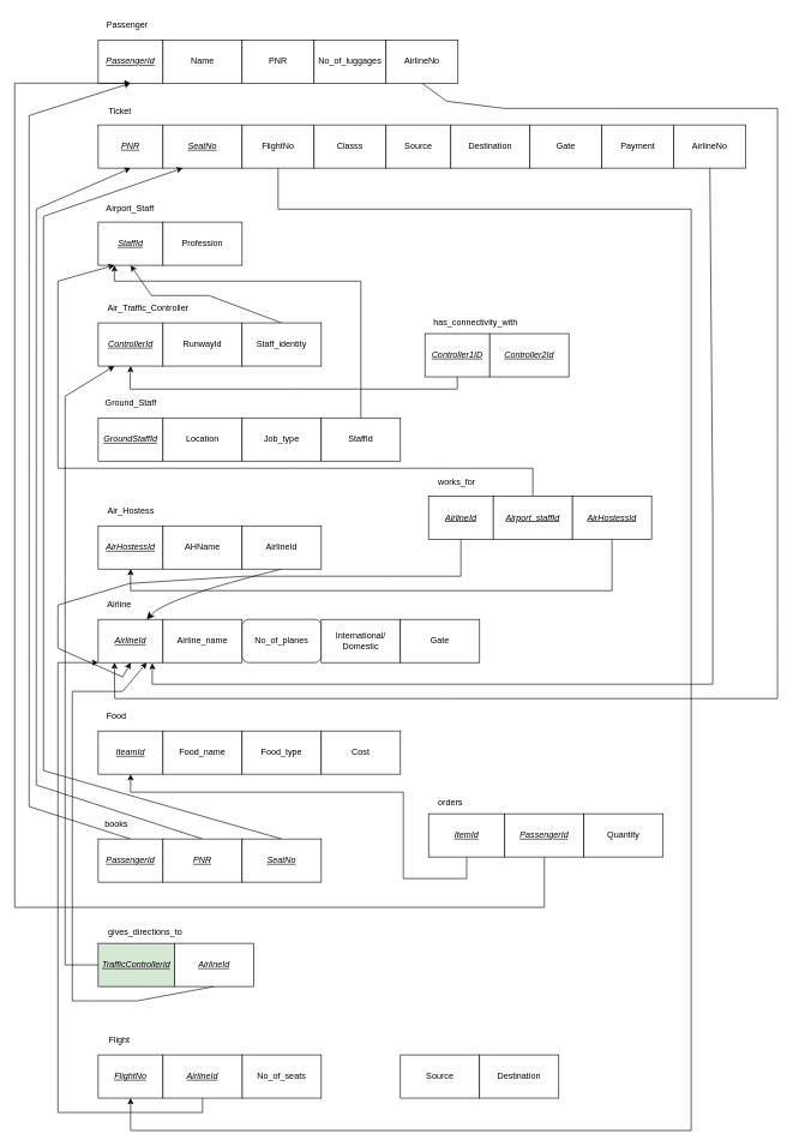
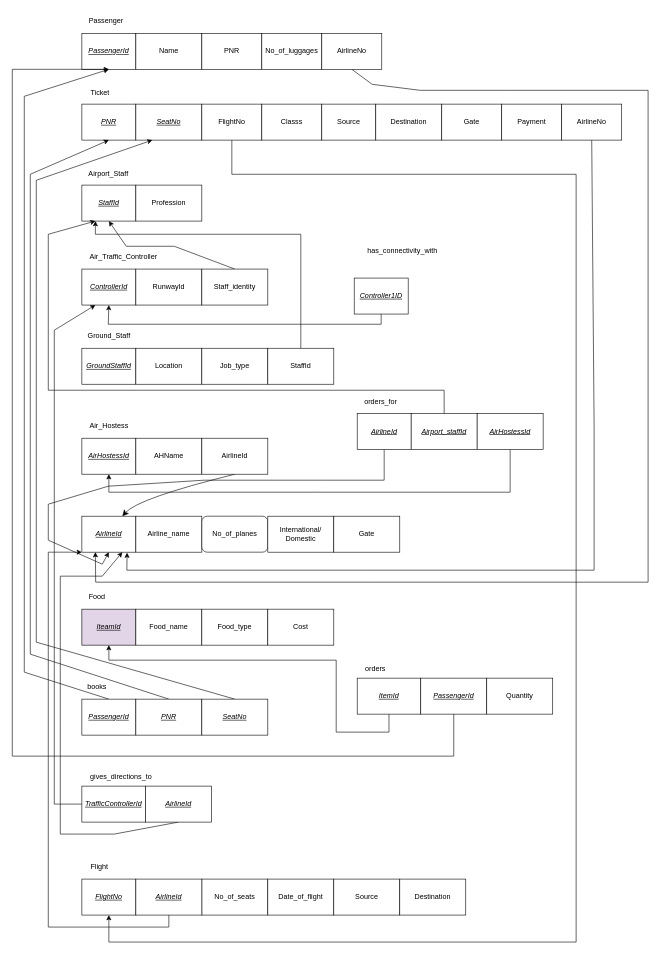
- <mxCell id="52" value="has_connectivity_with" style="text;html=1;align=center;verticalAlign=middle;resizable=0;points=[];autosize=1;strokeColor=none;fillColor=none;" parent="1" vertex="1"><mxGeometry x="590" y="433" width="140" height="30" as="geometry" /></mxCell>
+ <mxCell id="52" value="has_connectivity_with" style="text;html=1;align=center;verticalAlign=middle;resizable=0;points=[];autosize=1;strokeColor=none;fillColor=none;" parent="1" vertex="1"><mxGeometry x="600" y="403" width="140" height="30" as="geometry" /></mxCell>
- <mxCell id="51" value="&lt;i&gt;&lt;u&gt;Controller2Id&lt;/u&gt;&lt;/i&gt;" style="rounded=0;whiteSpace=wrap;html=1;" parent="1" vertex="1"><mxGeometry x="680" y="463" width="110" height="60" as="geometry" /></mxCell>
- <mxCell id="59" value="works_for" style="text;html=1;align=center;verticalAlign=middle;resizable=0;points=[];autosize=1;strokeColor=none;fillColor=none;" parent="1" vertex="1"><mxGeometry x="594" y="654" width="80" height="30" as="geometry" /></mxCell>
+ <mxCell id="59" value="orders_for" style="text;html=1;align=center;verticalAlign=middle;resizable=0;points=[];autosize=1;strokeColor=none;fillColor=none;" parent="1" vertex="1"><mxGeometry x="594" y="654" width="80" height="30" as="geometry" /></mxCell>
- <mxCell id="33" value="Airline" style="text;html=1;align=center;verticalAlign=middle;resizable=0;points=[];autosize=1;strokeColor=none;fillColor=none;" parent="1" vertex="1"><mxGeometry x="135" y="825" width="60" height="30" as="geometry" /></mxCell>
- <mxCell id="34" value="&lt;u style=&quot;&quot;&gt;&lt;i&gt;IteamId&lt;/i&gt;&lt;/u&gt;" style="rounded=0;whiteSpace=wrap;html=1;" parent="1" vertex="1"><mxGeometry x="136" y="1015" width="90" height="60" as="geometry" /></mxCell>
+ <mxCell id="34" value="&lt;u style=&quot;&quot;&gt;&lt;i&gt;IteamId&lt;/i&gt;&lt;/u&gt;" style="rounded=0;whiteSpace=wrap;html=1;fillColor=#e1d5e7;" parent="1" vertex="1"><mxGeometry x="136" y="1015" width="90" height="60" as="geometry" /></mxCell>
- <mxCell id="63" value="&lt;i&gt;&lt;u&gt;TrafficControllerId&lt;/u&gt;&lt;/i&gt;" style="rounded=0;whiteSpace=wrap;html=1;fillColor=#d5e8d4;" parent="1" vertex="1"><mxGeometry x="136" y="1310" width="106" height="60" as="geometry" /></mxCell>
+ <mxCell id="63" value="&lt;i&gt;&lt;u&gt;TrafficControllerId&lt;/u&gt;&lt;/i&gt;" style="rounded=0;whiteSpace=wrap;html=1;" parent="1" vertex="1"><mxGeometry x="136" y="1310" width="106" height="60" as="geometry" /></mxCell>
+ <mxCell id="76" value="Date_of_flight" style="rounded=0;whiteSpace=wrap;html=1;" parent="1" vertex="1"><mxGeometry x="446" y="1465" width="110" height="60" as="geometry" /></mxCell>
